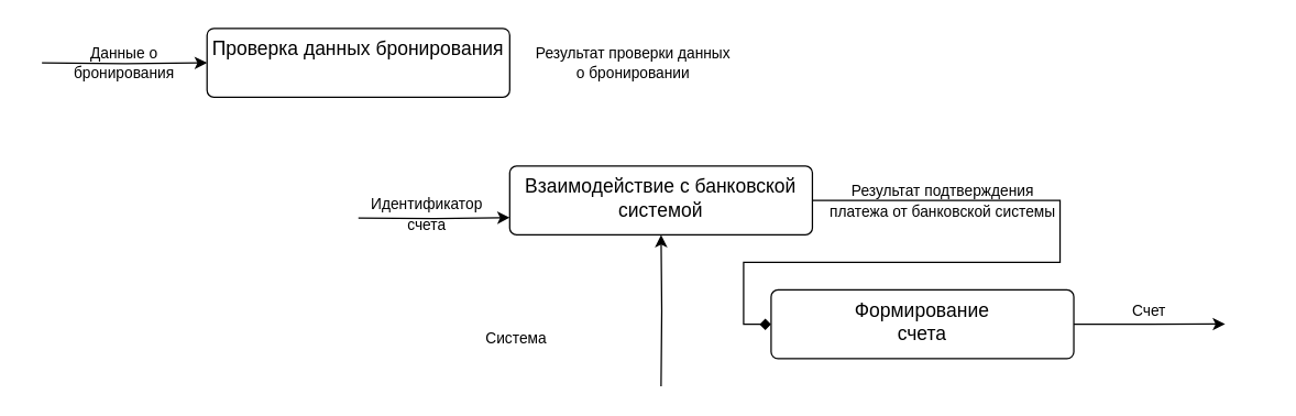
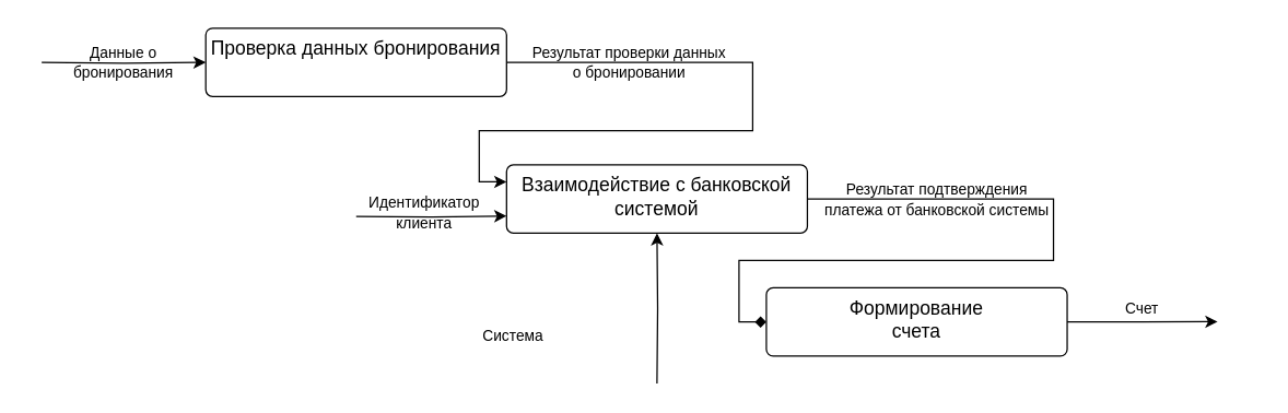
+ <mxCell id="3" style="edgeStyle=orthogonalEdgeStyle;rounded=0;orthogonalLoop=1;jettySize=auto;html=1;exitX=1;exitY=0.5;exitDx=0;exitDy=0;entryX=0;entryY=0.25;entryDx=0;entryDy=0;" edge="1" parent="1" source="4" target="9"><mxGeometry relative="1" as="geometry"><Array as="points"><mxPoint x="550" y="45" /><mxPoint x="550" y="95" /><mxPoint x="350" y="95" /><mxPoint x="350" y="133" /></Array></mxGeometry></mxCell>
- <mxCell id="11" value="&lt;font style=&quot;font-size: 11px;&quot;&gt;Идентификатор&lt;br&gt;счета&lt;br&gt;&lt;/font&gt;" style="text;html=1;strokeColor=none;fillColor=none;align=center;verticalAlign=middle;whiteSpace=wrap;rounded=0;" vertex="1" parent="1"><mxGeometry x="240" y="140" width="140" height="30" as="geometry" /></mxCell>
+ <mxCell id="11" value="&lt;font style=&quot;font-size: 11px;&quot;&gt;Идентификатор&lt;br&gt;клиента&lt;br&gt;&lt;/font&gt;" style="text;html=1;strokeColor=none;fillColor=none;align=center;verticalAlign=middle;whiteSpace=wrap;rounded=0;" vertex="1" parent="1"><mxGeometry x="240" y="140" width="140" height="30" as="geometry" /></mxCell>
